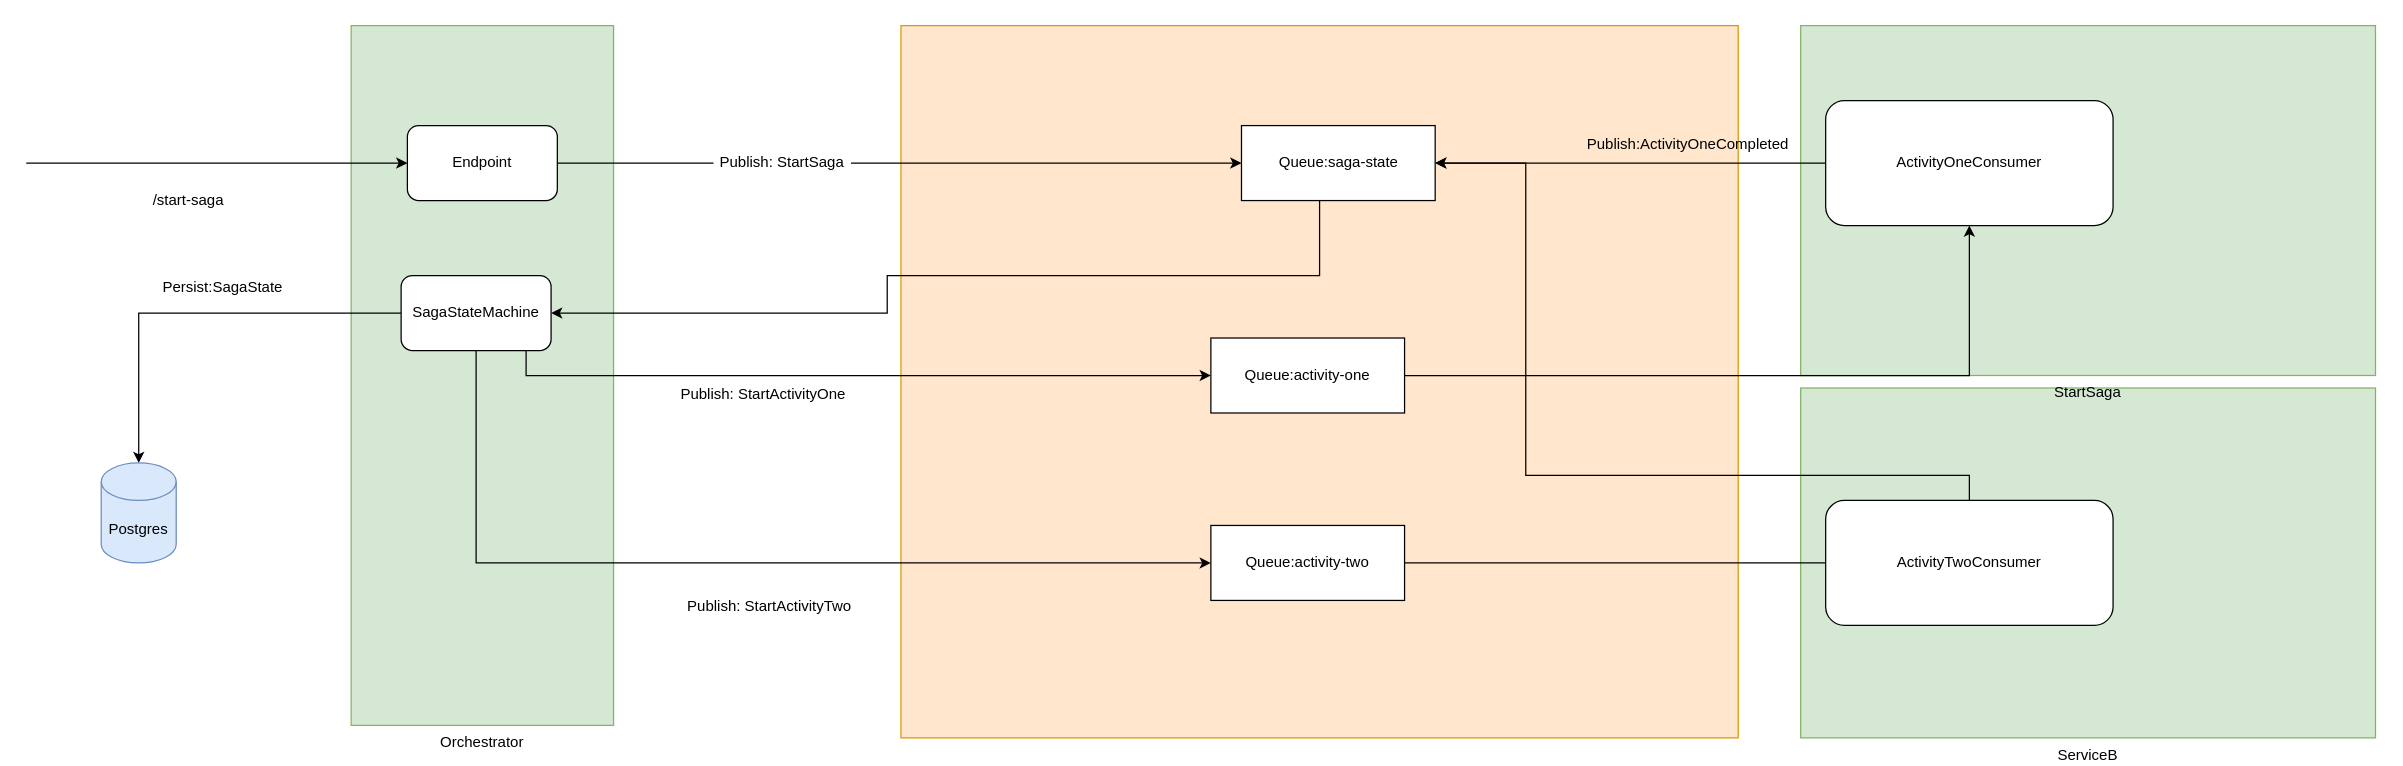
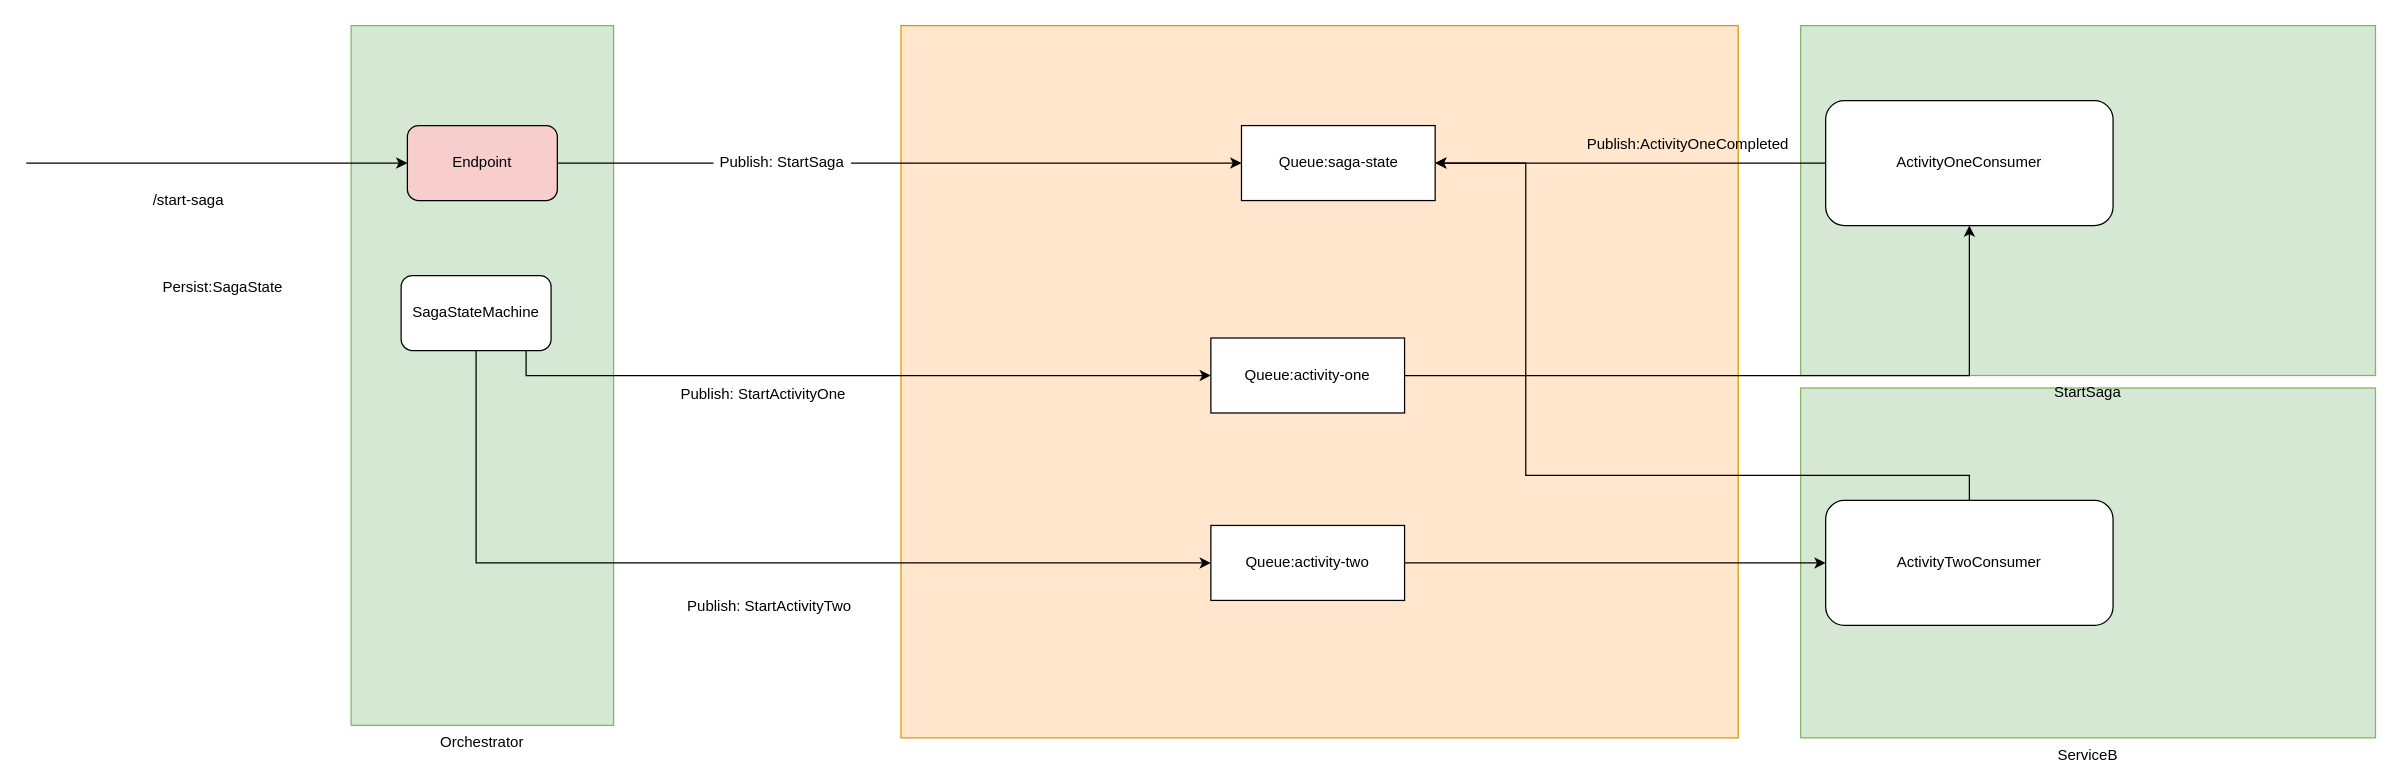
- <mxCell id="9" value="Endpoint" style="rounded=1;whiteSpace=wrap;html=1;" vertex="1" parent="1"><mxGeometry x="325" y="100" width="120" height="60" as="geometry" /></mxCell>
+ <mxCell id="9" value="Endpoint" style="rounded=1;whiteSpace=wrap;html=1;fillColor=#f8cecc;" vertex="1" parent="1"><mxGeometry x="325" y="100" width="120" height="60" as="geometry" /></mxCell>
- <mxCell id="10" style="edgeStyle=orthogonalEdgeStyle;rounded=0;orthogonalLoop=1;jettySize=auto;html=1;entryX=1;entryY=0.5;entryDx=0;entryDy=0;" edge="1" parent="1" source="11" target="15"><mxGeometry relative="1" as="geometry"><Array as="points"><mxPoint x="1055" y="220" /><mxPoint x="709" y="220" /><mxPoint x="709" y="250" /></Array></mxGeometry></mxCell>
- <mxCell id="12" style="edgeStyle=orthogonalEdgeStyle;rounded=0;orthogonalLoop=1;jettySize=auto;html=1;" edge="1" parent="1" source="15" target="16"><mxGeometry relative="1" as="geometry" /></mxCell>
- <mxCell id="16" value="Postgres" style="shape=cylinder3;whiteSpace=wrap;html=1;boundedLbl=1;backgroundOutline=1;size=15;fillColor=#dae8fc;strokeColor=#6c8ebf;" vertex="1" parent="1"><mxGeometry x="80" y="370" width="60" height="80" as="geometry" /></mxCell>
- <mxCell id="24" style="edgeStyle=orthogonalEdgeStyle;rounded=0;orthogonalLoop=1;jettySize=auto;html=1;fontSize=17;entryX=0;entryY=0.5;entryDx=0;entryDy=0;endArrow=none;" edge="1" parent="1" source="25" target="27"><mxGeometry relative="1" as="geometry" /></mxCell>
+ <mxCell id="24" style="edgeStyle=orthogonalEdgeStyle;rounded=0;orthogonalLoop=1;jettySize=auto;html=1;fontSize=17;entryX=0;entryY=0.5;entryDx=0;entryDy=0;" edge="1" parent="1" source="25" target="27"><mxGeometry relative="1" as="geometry" /></mxCell>
